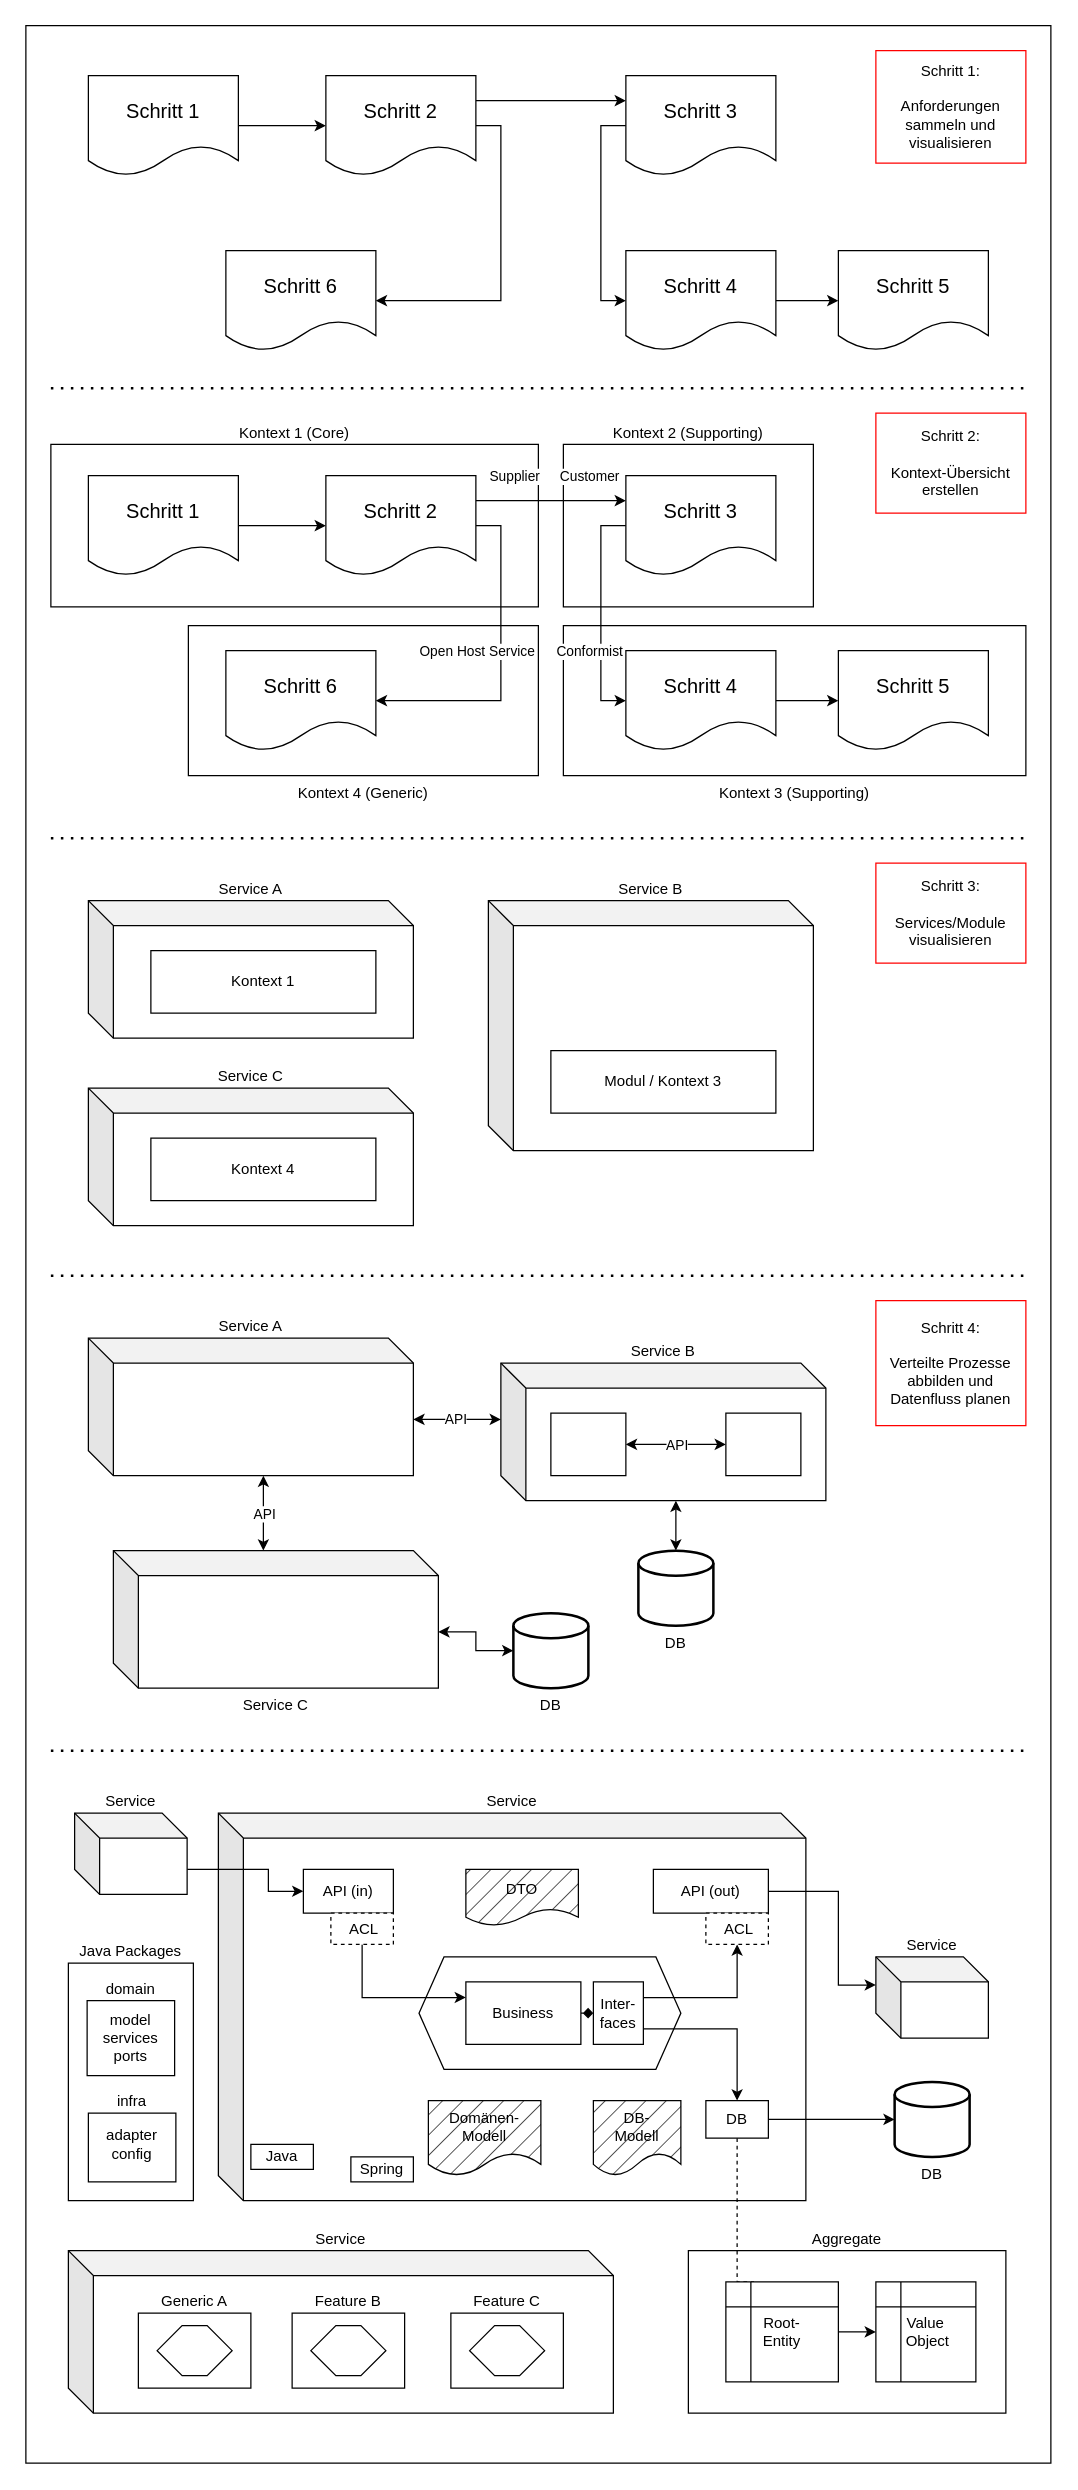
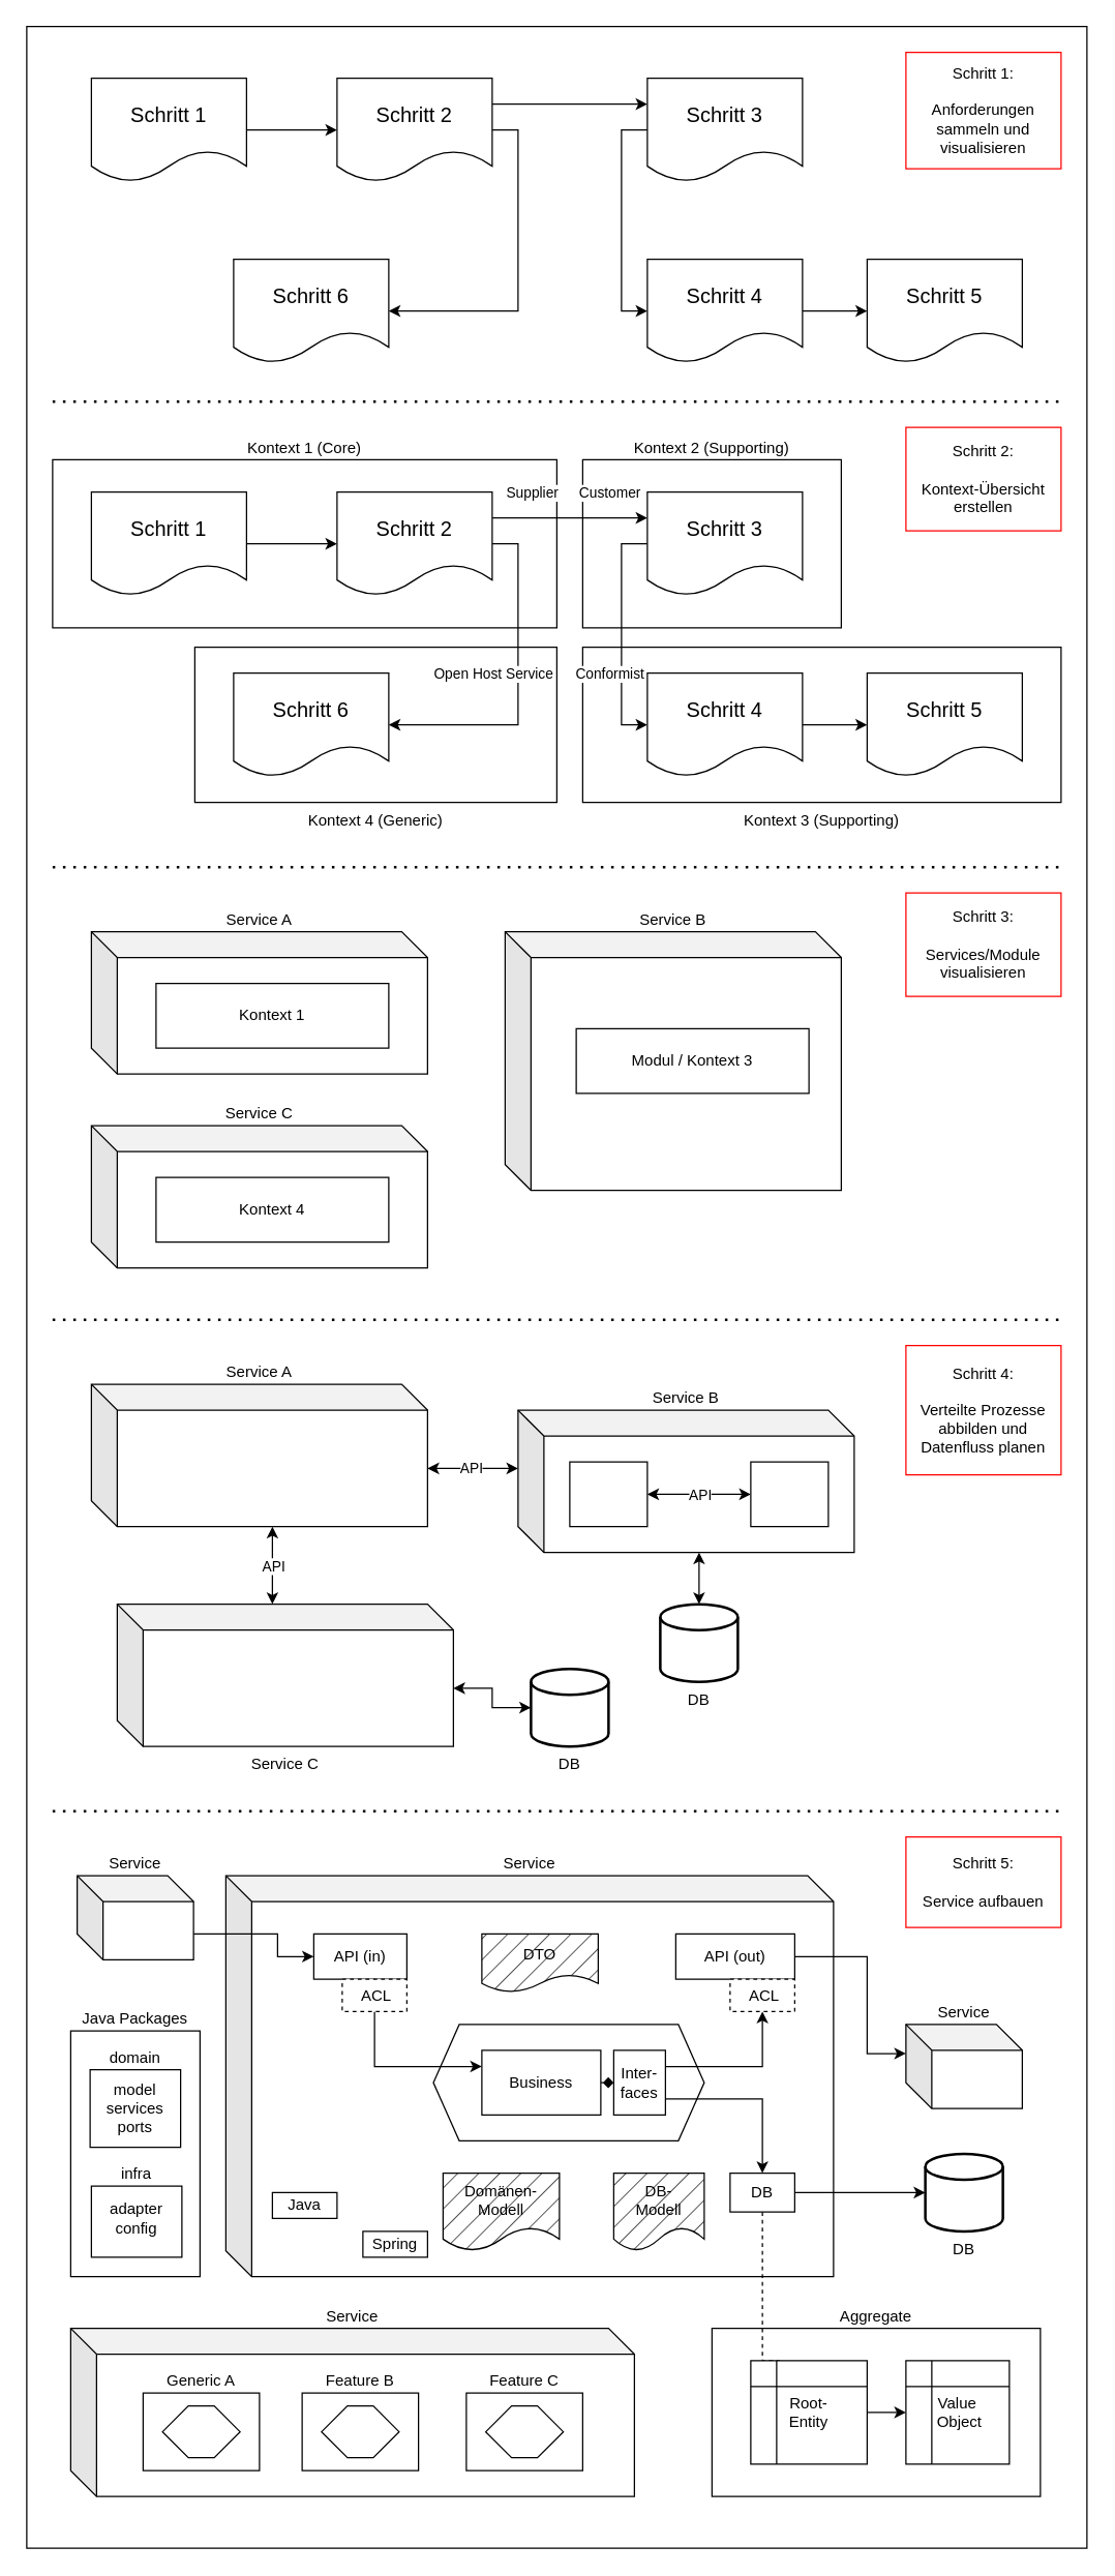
- <mxCell id="17" value="Modul / Kontext 3" style="rounded=0;whiteSpace=wrap;html=1;labelPosition=center;verticalLabelPosition=middle;align=center;verticalAlign=middle;strokeColor=light-dark(#000000,#0433FF);" parent="1" vertex="1"><mxGeometry x="440" y="840" width="180" height="50" as="geometry" /></mxCell>
+ <mxCell id="17" value="Modul / Kontext 3" style="rounded=0;whiteSpace=wrap;html=1;labelPosition=center;verticalLabelPosition=middle;align=center;verticalAlign=middle;strokeColor=light-dark(#000000,#0433FF);" parent="1" vertex="1"><mxGeometry x="445" y="795" width="180" height="50" as="geometry" /></mxCell>
+ <mxCell id="60" value="&lt;div&gt;Schritt 5:&lt;/div&gt;&lt;div&gt;&lt;br&gt;&lt;/div&gt;Service aufbauen" style="rounded=0;whiteSpace=wrap;html=1;strokeColor=#FF0000;" parent="1" vertex="1"><mxGeometry x="700" y="1420" width="120" height="70" as="geometry" /></mxCell>
- <mxCell id="82" value="Java" style="rounded=0;whiteSpace=wrap;html=1;labelPosition=center;verticalLabelPosition=middle;align=center;verticalAlign=middle;strokeColor=light-dark(#000000,#009900);" parent="1" vertex="1"><mxGeometry x="200" y="1715" width="50" height="20" as="geometry" /></mxCell>
+ <mxCell id="82" value="Java" style="rounded=0;whiteSpace=wrap;html=1;labelPosition=center;verticalLabelPosition=middle;align=center;verticalAlign=middle;strokeColor=light-dark(#000000,#009900);" parent="1" vertex="1"><mxGeometry x="210" y="1695" width="50" height="20" as="geometry" /></mxCell>
